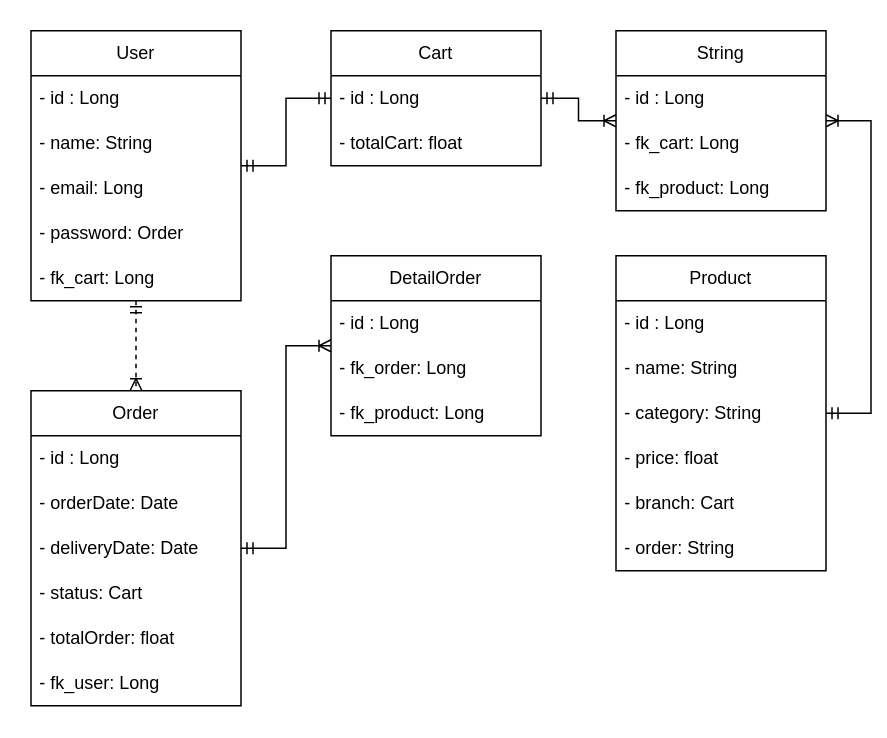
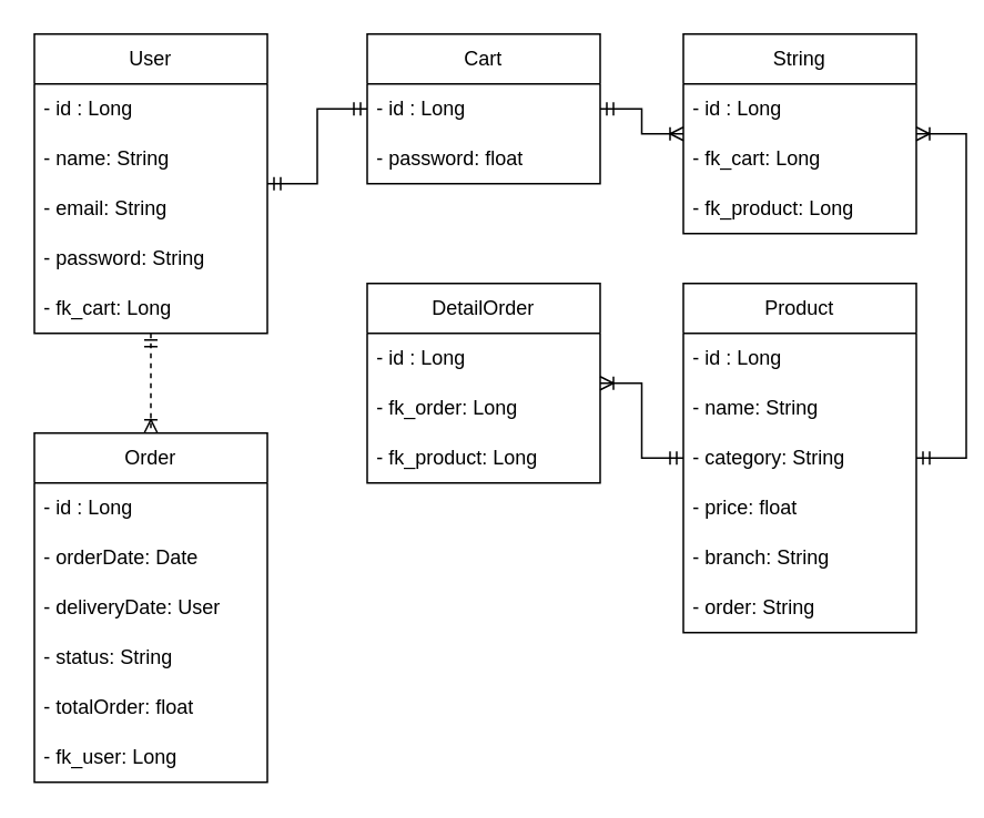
- <mxCell id="10" value="- totalCart: float" style="text;strokeColor=none;fillColor=none;align=left;verticalAlign=middle;spacingLeft=4;spacingRight=4;overflow=hidden;points=[[0,0.5],[1,0.5]];portConstraint=eastwest;rotatable=0;whiteSpace=wrap;html=1;" vertex="1" parent="8"><mxGeometry y="60" width="140" height="30" as="geometry" /></mxCell>
+ <mxCell id="10" value="- password: float" style="text;strokeColor=none;fillColor=none;align=left;verticalAlign=middle;spacingLeft=4;spacingRight=4;overflow=hidden;points=[[0,0.5],[1,0.5]];portConstraint=eastwest;rotatable=0;whiteSpace=wrap;html=1;" vertex="1" parent="8"><mxGeometry y="60" width="140" height="30" as="geometry" /></mxCell>
- <mxCell id="5" value="- email: Long" style="text;strokeColor=none;fillColor=none;align=left;verticalAlign=middle;spacingLeft=4;spacingRight=4;overflow=hidden;points=[[0,0.5],[1,0.5]];portConstraint=eastwest;rotatable=0;whiteSpace=wrap;html=1;" vertex="1" parent="2"><mxGeometry y="90" width="140" height="30" as="geometry" /></mxCell>
+ <mxCell id="5" value="- email: String" style="text;strokeColor=none;fillColor=none;align=left;verticalAlign=middle;spacingLeft=4;spacingRight=4;overflow=hidden;points=[[0,0.5],[1,0.5]];portConstraint=eastwest;rotatable=0;whiteSpace=wrap;html=1;" vertex="1" parent="2"><mxGeometry y="90" width="140" height="30" as="geometry" /></mxCell>
- <mxCell id="6" value="- password: Order" style="text;strokeColor=none;fillColor=none;align=left;verticalAlign=middle;spacingLeft=4;spacingRight=4;overflow=hidden;points=[[0,0.5],[1,0.5]];portConstraint=eastwest;rotatable=0;whiteSpace=wrap;html=1;" vertex="1" parent="2"><mxGeometry y="120" width="140" height="30" as="geometry" /></mxCell>
+ <mxCell id="6" value="- password: String" style="text;strokeColor=none;fillColor=none;align=left;verticalAlign=middle;spacingLeft=4;spacingRight=4;overflow=hidden;points=[[0,0.5],[1,0.5]];portConstraint=eastwest;rotatable=0;whiteSpace=wrap;html=1;" vertex="1" parent="2"><mxGeometry y="120" width="140" height="30" as="geometry" /></mxCell>
+ <mxCell id="36" value="" style="edgeStyle=orthogonalEdgeStyle;fontSize=12;html=1;endArrow=ERoneToMany;startArrow=ERmandOne;rounded=0;startFill=0;endFill=0;" edge="1" parent="1" source="11" target="32"><mxGeometry width="100" height="100" relative="1" as="geometry"><mxPoint x="235" y="120" as="sourcePoint" /><mxPoint x="305" y="140" as="targetPoint" /></mxGeometry></mxCell>
- <mxCell id="37" value="" style="edgeStyle=entityRelationEdgeStyle;fontSize=12;html=1;endArrow=ERoneToMany;startArrow=ERmandOne;rounded=0;startFill=0;endFill=0;" edge="1" parent="1" source="18" target="32"><mxGeometry width="100" height="100" relative="1" as="geometry"><mxPoint x="210" y="330" as="sourcePoint" /><mxPoint x="260" y="155" as="targetPoint" /></mxGeometry></mxCell>
- <mxCell id="16" value="- branch: Cart" style="text;strokeColor=none;fillColor=none;align=left;verticalAlign=middle;spacingLeft=4;spacingRight=4;overflow=hidden;points=[[0,0.5],[1,0.5]];portConstraint=eastwest;rotatable=0;whiteSpace=wrap;html=1;" vertex="1" parent="11"><mxGeometry y="150" width="140" height="30" as="geometry" /></mxCell>
+ <mxCell id="16" value="- branch: String" style="text;strokeColor=none;fillColor=none;align=left;verticalAlign=middle;spacingLeft=4;spacingRight=4;overflow=hidden;points=[[0,0.5],[1,0.5]];portConstraint=eastwest;rotatable=0;whiteSpace=wrap;html=1;" vertex="1" parent="11"><mxGeometry y="150" width="140" height="30" as="geometry" /></mxCell>
- <mxCell id="21" value="-&amp;nbsp;deliveryDate: Date" style="text;strokeColor=none;fillColor=none;align=left;verticalAlign=middle;spacingLeft=4;spacingRight=4;overflow=hidden;points=[[0,0.5],[1,0.5]];portConstraint=eastwest;rotatable=0;whiteSpace=wrap;html=1;" vertex="1" parent="18"><mxGeometry y="90" width="140" height="30" as="geometry" /></mxCell>
+ <mxCell id="21" value="-&amp;nbsp;deliveryDate: User" style="text;strokeColor=none;fillColor=none;align=left;verticalAlign=middle;spacingLeft=4;spacingRight=4;overflow=hidden;points=[[0,0.5],[1,0.5]];portConstraint=eastwest;rotatable=0;whiteSpace=wrap;html=1;" vertex="1" parent="18"><mxGeometry y="90" width="140" height="30" as="geometry" /></mxCell>
- <mxCell id="22" value="- status: Cart" style="text;strokeColor=none;fillColor=none;align=left;verticalAlign=middle;spacingLeft=4;spacingRight=4;overflow=hidden;points=[[0,0.5],[1,0.5]];portConstraint=eastwest;rotatable=0;whiteSpace=wrap;html=1;" vertex="1" parent="18"><mxGeometry y="120" width="140" height="30" as="geometry" /></mxCell>
+ <mxCell id="22" value="- status: String" style="text;strokeColor=none;fillColor=none;align=left;verticalAlign=middle;spacingLeft=4;spacingRight=4;overflow=hidden;points=[[0,0.5],[1,0.5]];portConstraint=eastwest;rotatable=0;whiteSpace=wrap;html=1;" vertex="1" parent="18"><mxGeometry y="120" width="140" height="30" as="geometry" /></mxCell>
